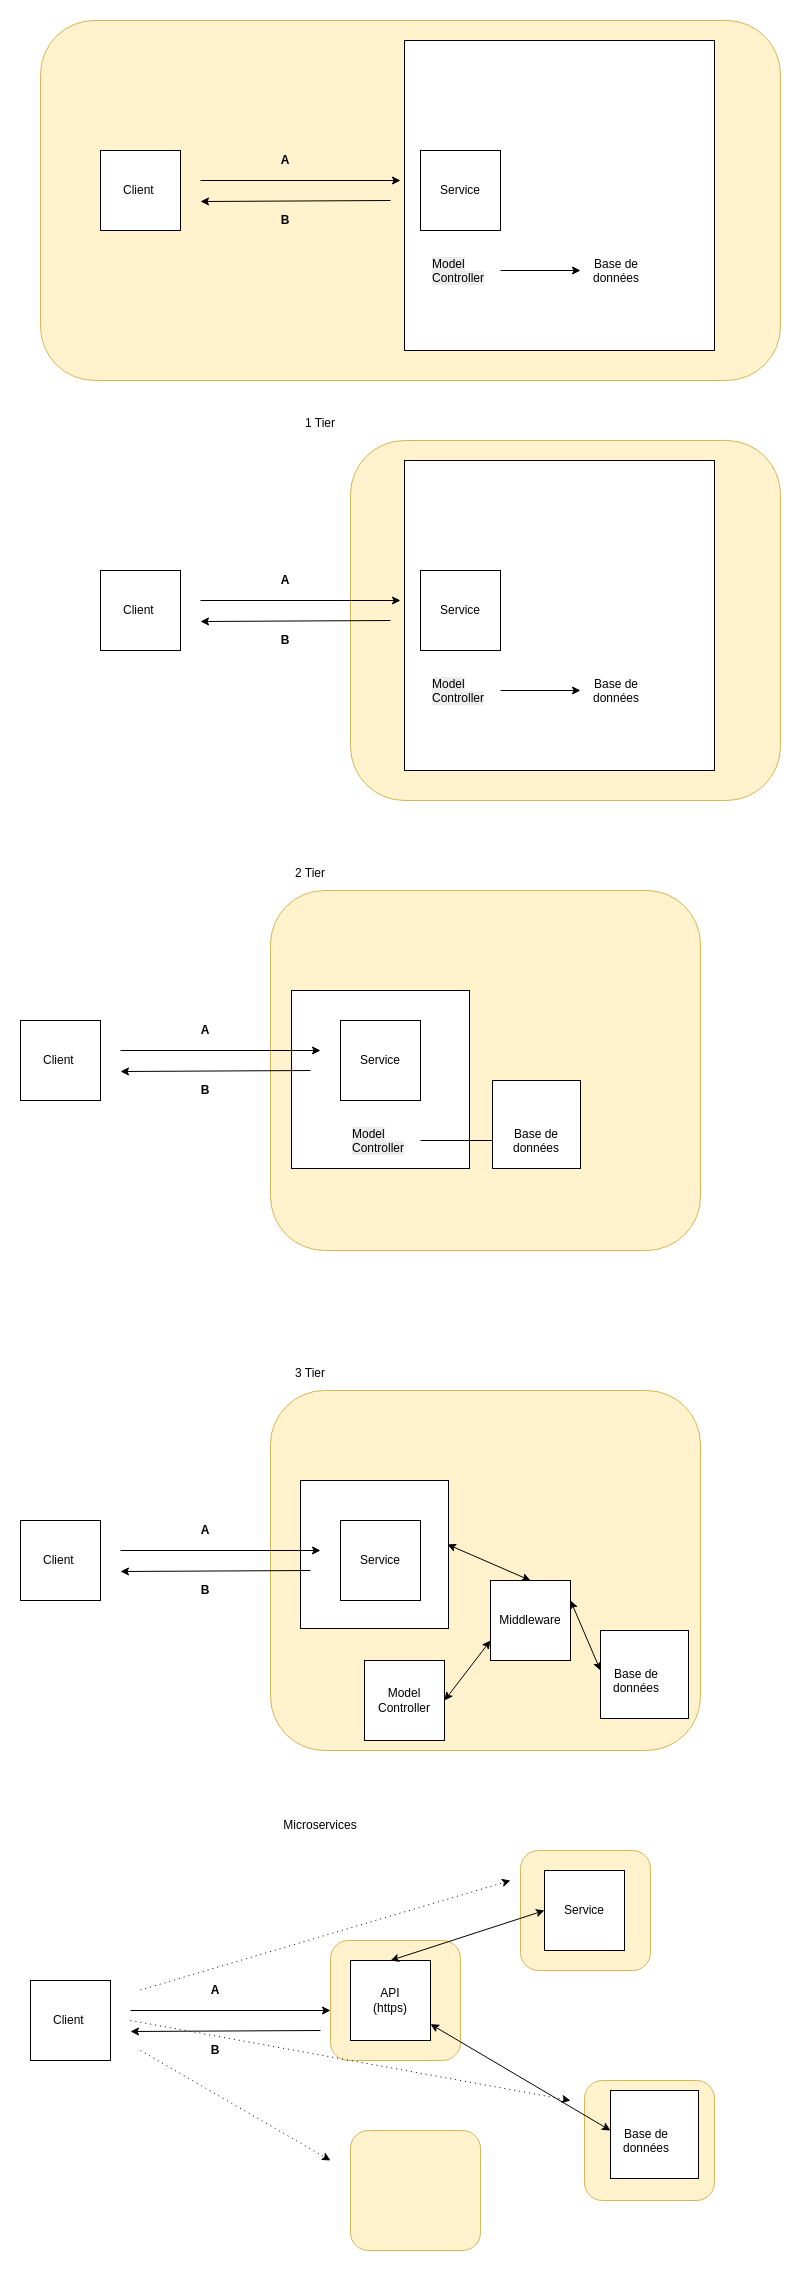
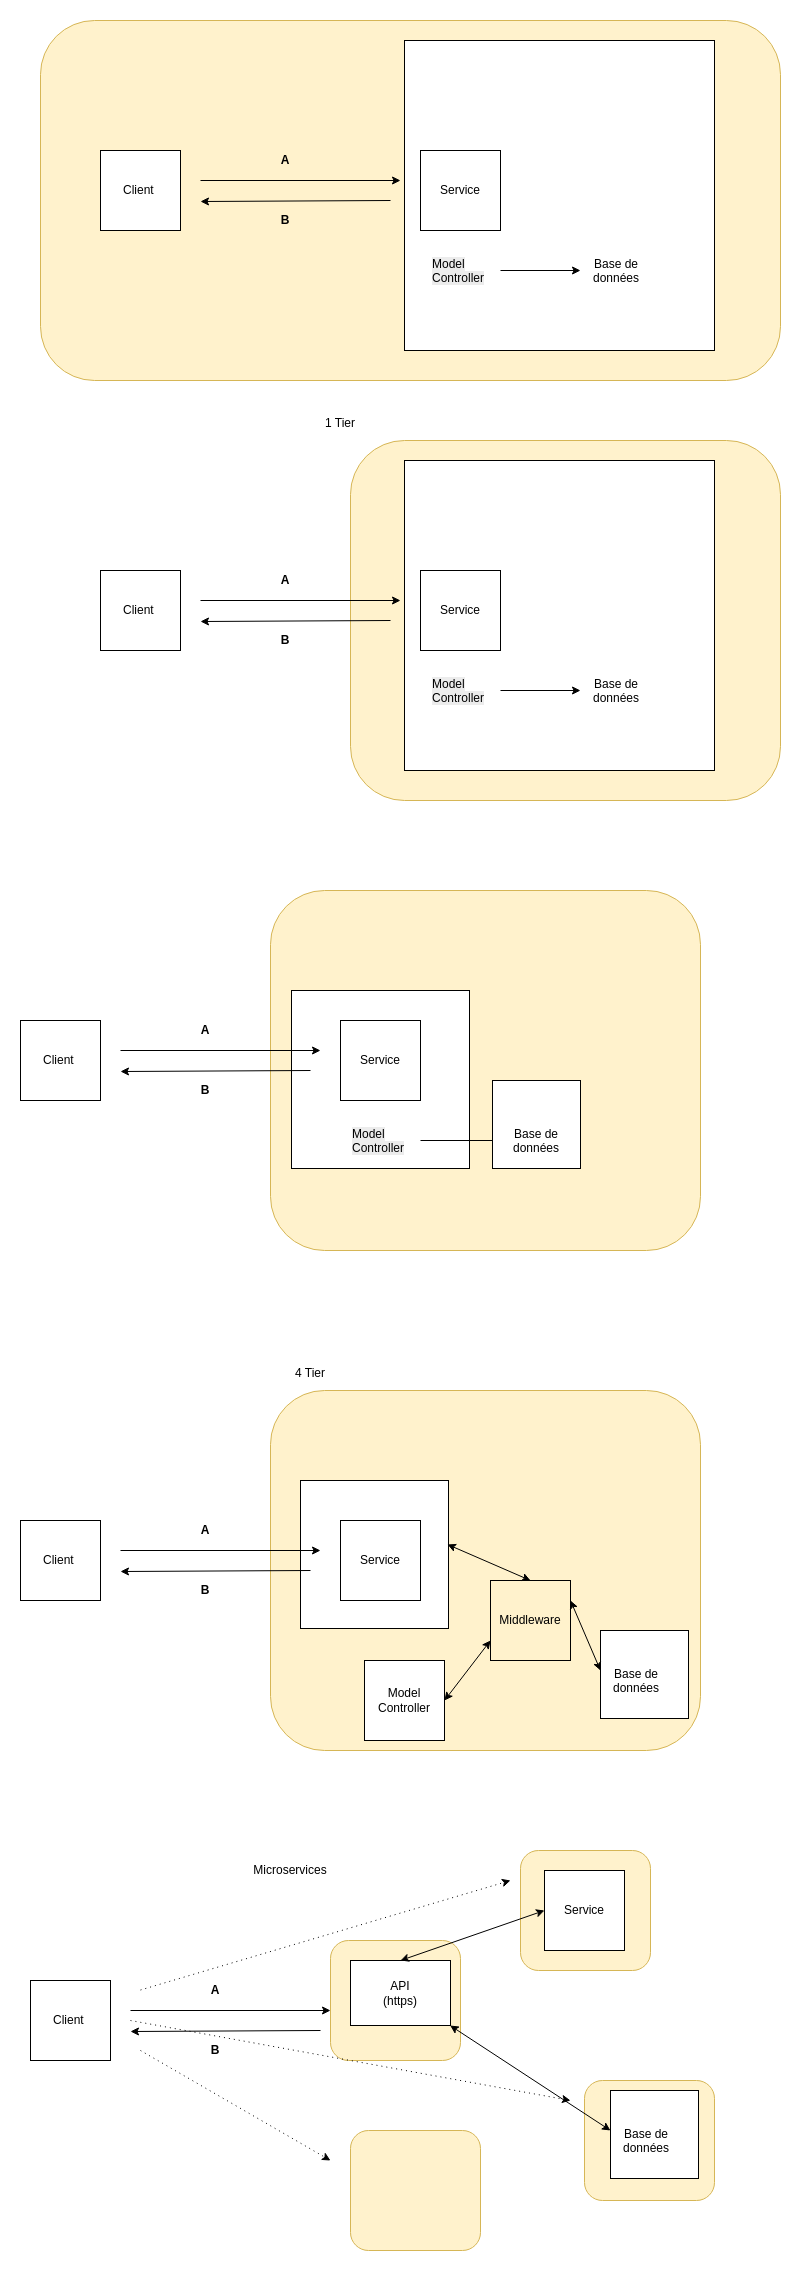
- <mxCell id="27" value="&lt;br&gt;&lt;div&gt;1 Tier&lt;/div&gt;" style="text;html=1;align=center;verticalAlign=middle;whiteSpace=wrap;rounded=0;" vertex="1" parent="1"><mxGeometry x="290" y="400" width="60" height="30" as="geometry" /></mxCell>
+ <mxCell id="27" value="&lt;br&gt;&lt;div&gt;1 Tier&lt;/div&gt;" style="text;html=1;align=center;verticalAlign=middle;whiteSpace=wrap;rounded=0;" vertex="1" parent="1"><mxGeometry x="310" y="400" width="60" height="30" as="geometry" /></mxCell>
- <mxCell id="40" value="&lt;br&gt;&lt;div&gt;2 Tier&lt;/div&gt;" style="text;html=1;align=center;verticalAlign=middle;whiteSpace=wrap;rounded=0;" vertex="1" parent="1"><mxGeometry x="280" y="850" width="60" height="30" as="geometry" /></mxCell>
- <mxCell id="51" value="&lt;br&gt;&lt;div&gt;3 Tier&lt;/div&gt;" style="text;html=1;align=center;verticalAlign=middle;whiteSpace=wrap;rounded=0;" vertex="1" parent="1"><mxGeometry x="280" y="1350" width="60" height="30" as="geometry" /></mxCell>
+ <mxCell id="51" value="&lt;br&gt;&lt;div&gt;4 Tier&lt;/div&gt;" style="text;html=1;align=center;verticalAlign=middle;whiteSpace=wrap;rounded=0;" vertex="1" parent="1"><mxGeometry x="280" y="1350" width="60" height="30" as="geometry" /></mxCell>
- <mxCell id="52" value="Middleware" style="whiteSpace=wrap;html=1;aspect=fixed;" vertex="1" parent="1"><mxGeometry x="490" y="1580" width="80" height="80" as="geometry" /></mxCell>
+ <mxCell id="52" value="Middleware" style="whiteSpace=wrap;html=1;aspect=fixed;fillColor=#fff2cc;" vertex="1" parent="1"><mxGeometry x="490" y="1580" width="80" height="80" as="geometry" /></mxCell>
- <mxCell id="66" value="Microservices" style="text;html=1;align=center;verticalAlign=middle;whiteSpace=wrap;rounded=0;" vertex="1" parent="1"><mxGeometry x="290" y="1810" width="60" height="30" as="geometry" /></mxCell>
+ <mxCell id="66" value="Microservices" style="text;html=1;align=center;verticalAlign=middle;whiteSpace=wrap;rounded=0;" vertex="1" parent="1"><mxGeometry x="260" y="1855" width="60" height="30" as="geometry" /></mxCell>
- <mxCell id="67" value="API&lt;div&gt;(https)&lt;/div&gt;" style="whiteSpace=wrap;html=1;aspect=fixed;" vertex="1" parent="1"><mxGeometry x="350" y="1960" width="80" height="80" as="geometry" /></mxCell>
+ <mxCell id="67" value="API&lt;div&gt;(https)&lt;/div&gt;" style="whiteSpace=wrap;html=1;aspect=fixed;" vertex="1" parent="1"><mxGeometry x="350" y="1960" width="100" height="65" as="geometry" /></mxCell>
